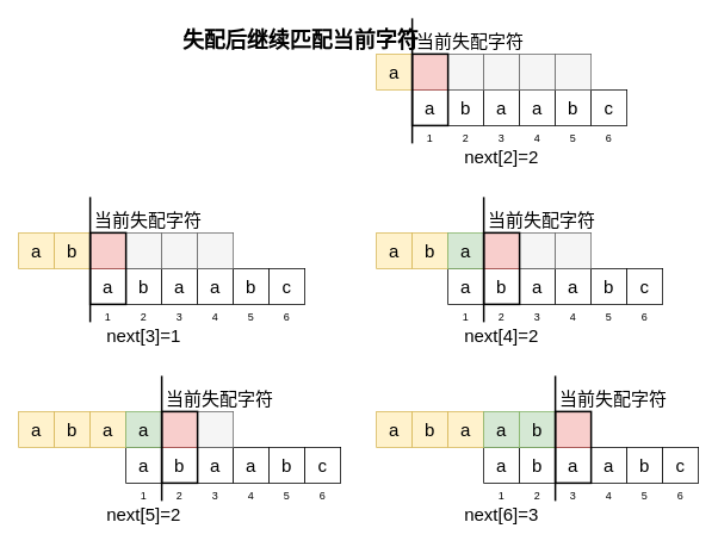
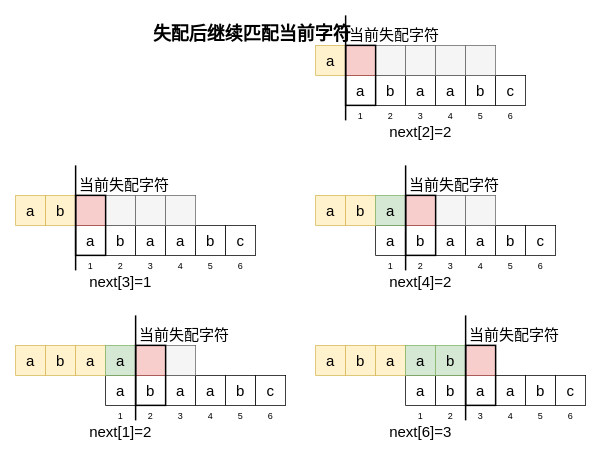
- <mxCell id="52" value="next[5]=2" style="text;html=1;strokeColor=none;fillColor=none;align=center;verticalAlign=middle;whiteSpace=wrap;rounded=0;labelBackgroundColor=none;fontSize=20;" parent="1" vertex="1"><mxGeometry x="100" y="560" width="120" height="30" as="geometry" /></mxCell>
+ <mxCell id="52" value="next[1]=2" style="text;html=1;strokeColor=none;fillColor=none;align=center;verticalAlign=middle;whiteSpace=wrap;rounded=0;labelBackgroundColor=none;fontSize=20;" parent="1" vertex="1"><mxGeometry x="100" y="560" width="120" height="30" as="geometry" /></mxCell>
